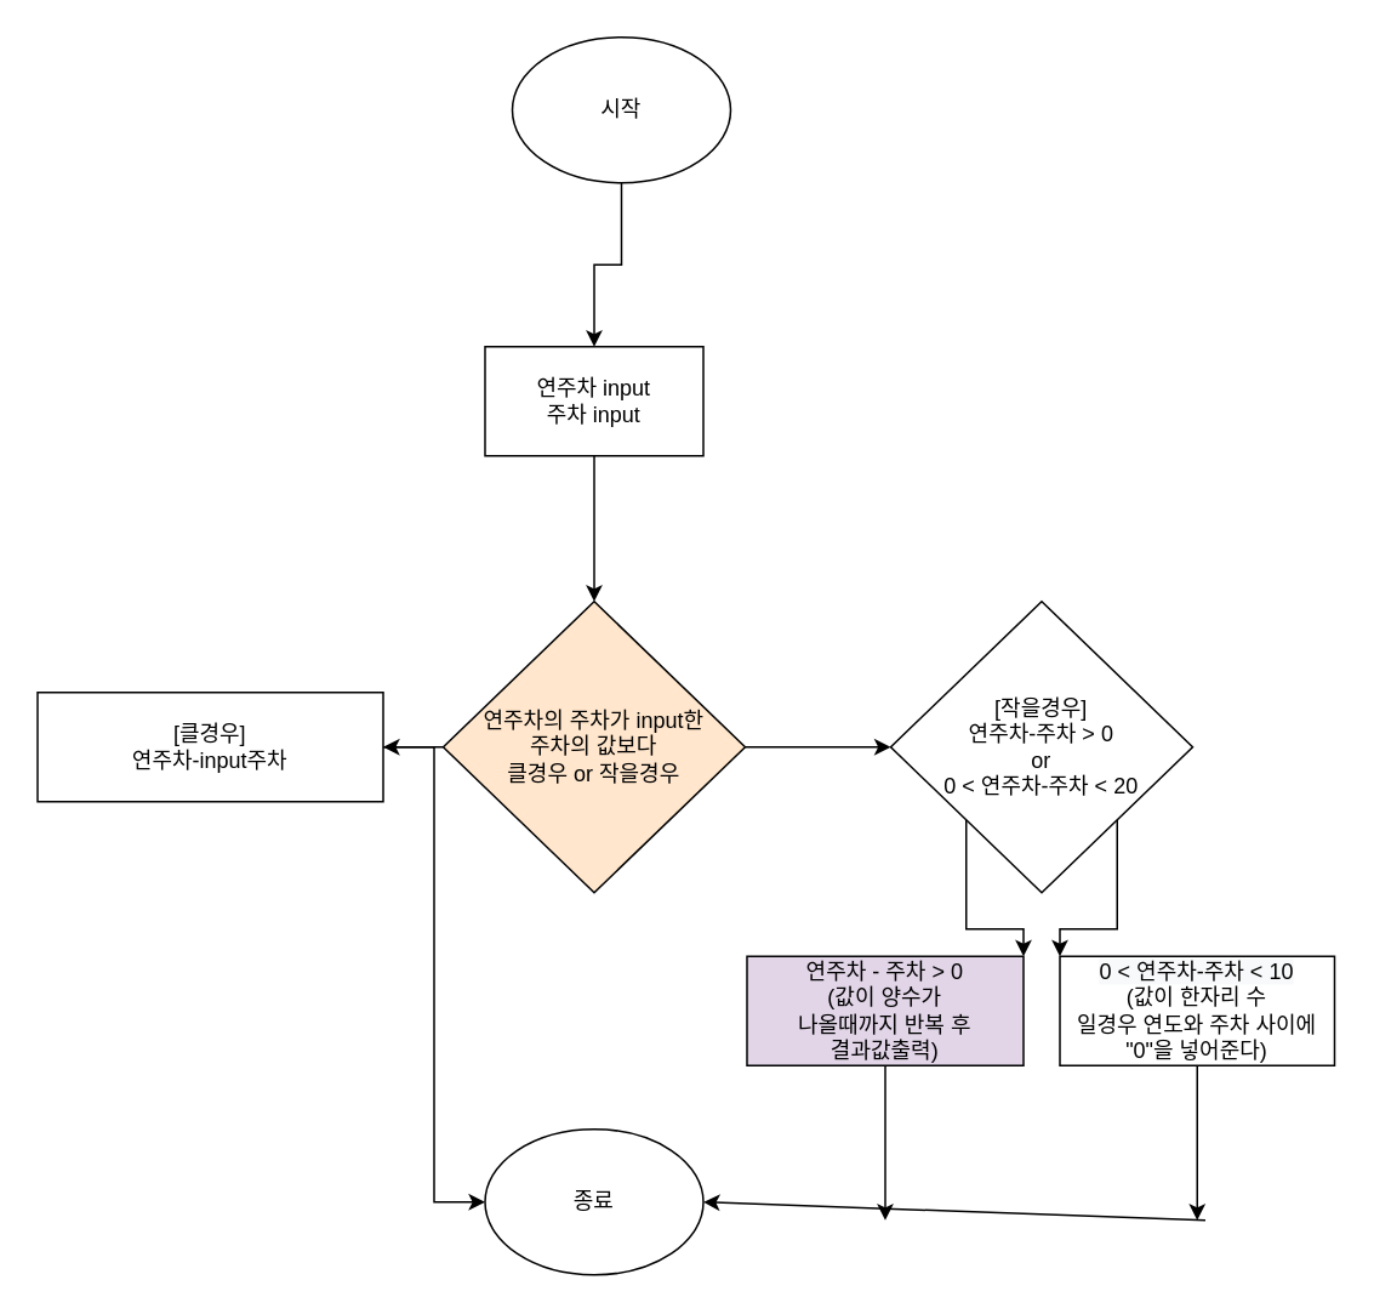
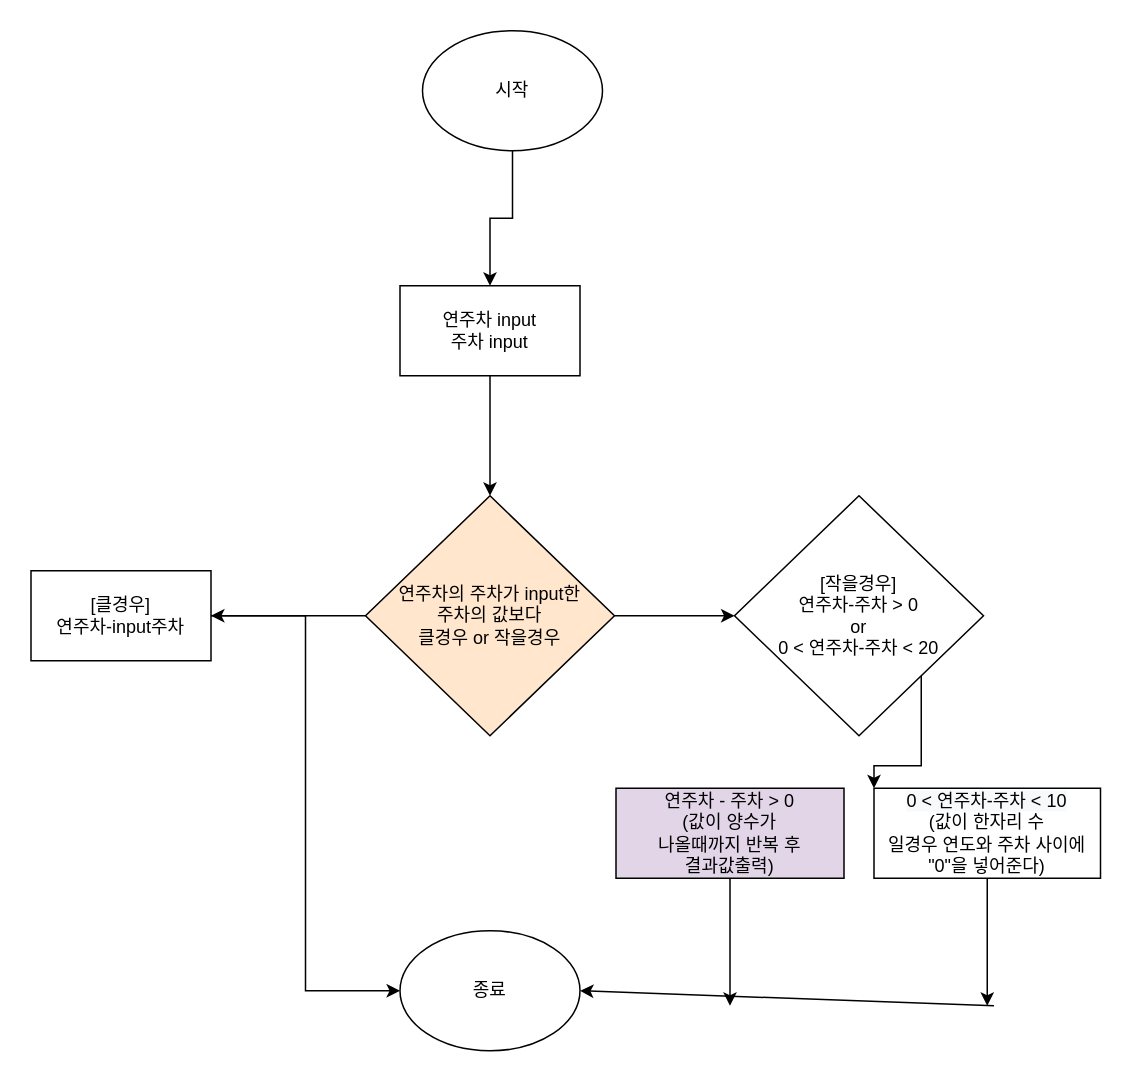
- <mxCell id="10" value="[클경우]&lt;br&gt;연주차-input주차" style="whiteSpace=wrap;html=1;" parent="1" vertex="1"><mxGeometry x="20" y="380" width="190" height="60" as="geometry" /></mxCell>
+ <mxCell id="10" value="[클경우]&lt;br&gt;연주차-input주차" style="whiteSpace=wrap;html=1;" parent="1" vertex="1"><mxGeometry x="20" y="380" width="120" height="60" as="geometry" /></mxCell>
- <mxCell id="11" style="edgeStyle=orthogonalEdgeStyle;rounded=0;orthogonalLoop=1;jettySize=auto;html=1;exitX=0;exitY=1;exitDx=0;exitDy=0;entryX=1;entryY=0;entryDx=0;entryDy=0;" parent="1" source="13" target="15" edge="1"><mxGeometry relative="1" as="geometry" /></mxCell>
